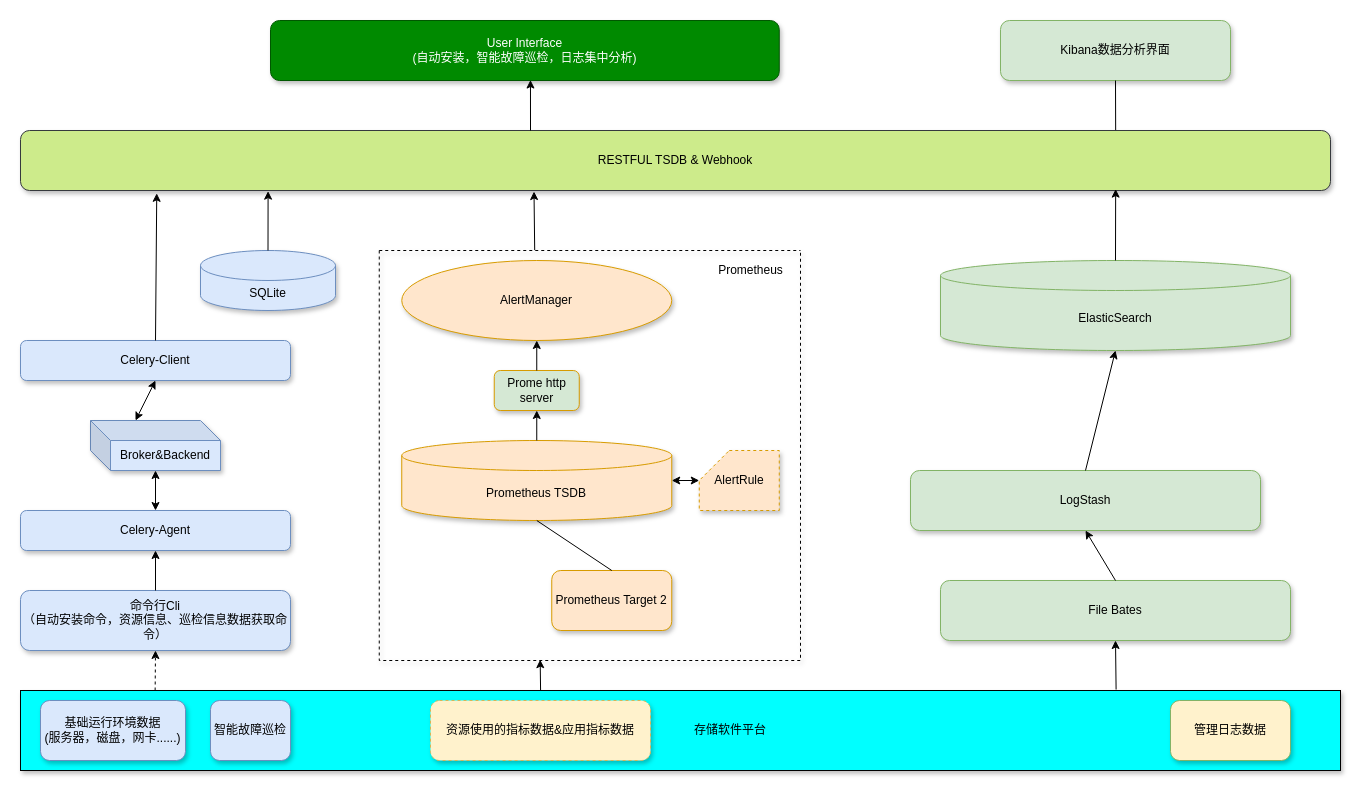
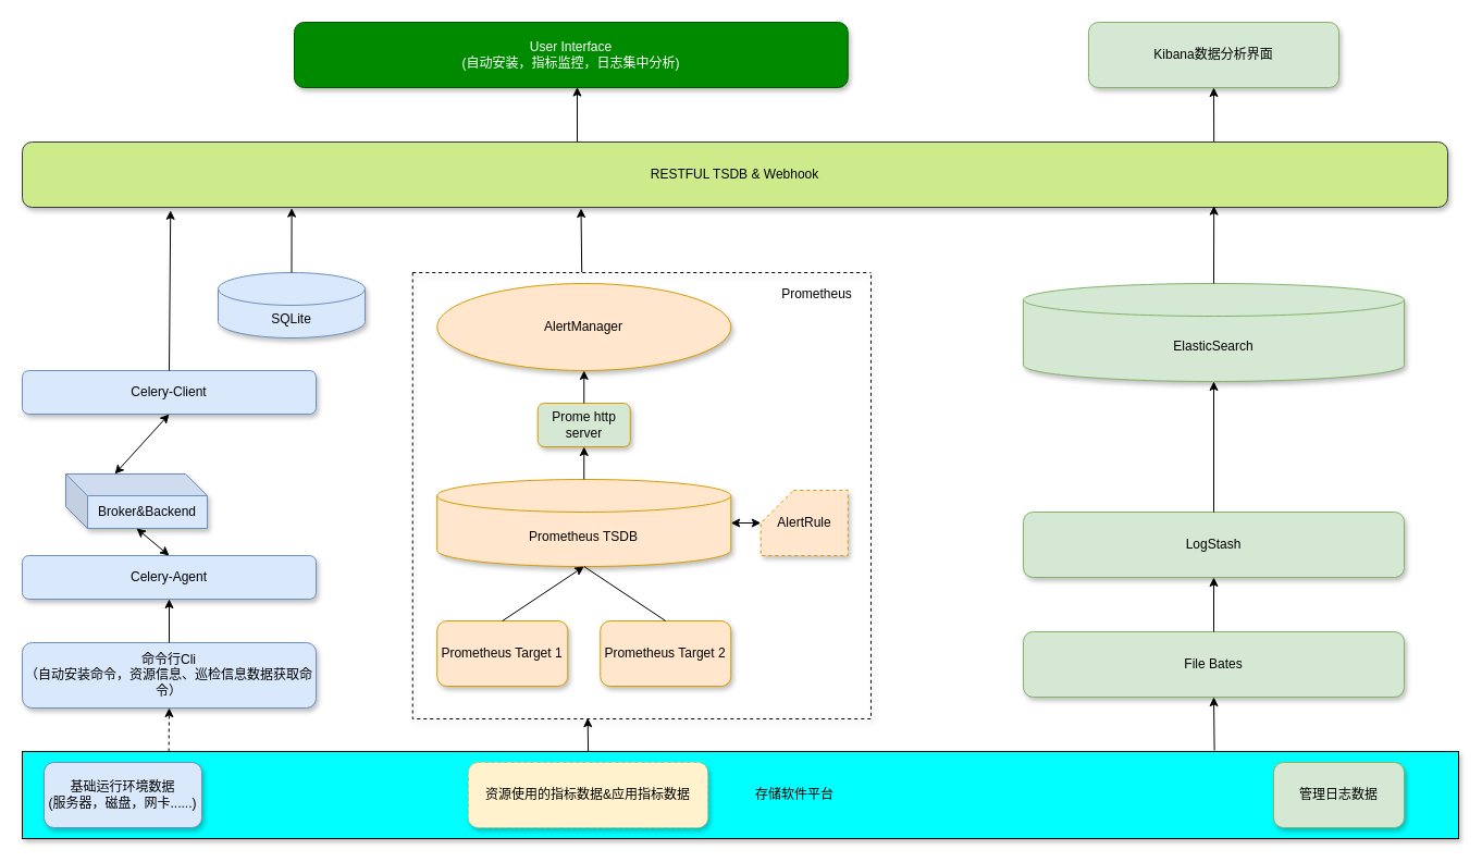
- <mxCell id="15" value="User Interface&lt;br&gt;(自动安装，智能故障巡检，日志集中分析)" style="rounded=1;whiteSpace=wrap;html=1;shadow=1;fillColor=#008a00;fontColor=#ffffff;strokeColor=#005700;" vertex="1" parent="1"><mxGeometry x="270" y="20" width="508.75" height="60" as="geometry" /></mxCell>
+ <mxCell id="15" value="User Interface&lt;br&gt;(自动安装，指标监控，日志集中分析)" style="rounded=1;whiteSpace=wrap;html=1;shadow=1;fillColor=#008a00;fontColor=#ffffff;strokeColor=#005700;" vertex="1" parent="1"><mxGeometry x="270" y="20" width="508.75" height="60" as="geometry" /></mxCell>
- <mxCell id="43" value="" style="endArrow=none;html=1;rounded=0;entryX=0.5;entryY=1;entryDx=0;entryDy=0;exitX=0.836;exitY=-0.007;exitDx=0;exitDy=0;exitPerimeter=0;" edge="1" parent="1" source="10" target="19"><mxGeometry width="50" height="50" relative="1" as="geometry"><mxPoint x="1010" y="180" as="sourcePoint" /><mxPoint x="1060" y="130" as="targetPoint" /></mxGeometry></mxCell>
+ <mxCell id="43" value="" style="endArrow=classic;html=1;rounded=0;entryX=0.5;entryY=1;entryDx=0;entryDy=0;exitX=0.836;exitY=-0.007;exitDx=0;exitDy=0;exitPerimeter=0;" edge="1" parent="1" source="10" target="19"><mxGeometry width="50" height="50" relative="1" as="geometry"><mxPoint x="1010" y="180" as="sourcePoint" /><mxPoint x="1060" y="130" as="targetPoint" /></mxGeometry></mxCell>
- <mxCell id="36" value="Broker&amp;amp;Backend" style="shape=cube;whiteSpace=wrap;html=1;boundedLbl=1;backgroundOutline=1;darkOpacity=0.05;darkOpacity2=0.1;shadow=1;fillColor=#dae8fc;strokeColor=#6c8ebf;" vertex="1" parent="1"><mxGeometry x="90" y="420" width="130" height="50" as="geometry" /></mxCell>
+ <mxCell id="36" value="Broker&amp;amp;Backend" style="shape=cube;whiteSpace=wrap;html=1;boundedLbl=1;backgroundOutline=1;darkOpacity=0.05;darkOpacity2=0.1;shadow=1;fillColor=#dae8fc;strokeColor=#6c8ebf;" vertex="1" parent="1"><mxGeometry x="60" y="435" width="130" height="50" as="geometry" /></mxCell>
- <mxCell id="17" value="LogStash" style="rounded=1;whiteSpace=wrap;html=1;shadow=1;fillColor=#d5e8d4;strokeColor=#82b366;" vertex="1" parent="1"><mxGeometry x="910" y="470" width="350" height="60" as="geometry" /></mxCell>
+ <mxCell id="17" value="LogStash" style="rounded=1;whiteSpace=wrap;html=1;shadow=1;fillColor=#d5e8d4;strokeColor=#82b366;" vertex="1" parent="1"><mxGeometry x="940" y="470" width="350" height="60" as="geometry" /></mxCell>
+ <mxCell id="31" value="" style="endArrow=classic;html=1;rounded=0;exitX=0.5;exitY=0;exitDx=0;exitDy=0;entryX=0.5;entryY=1;entryDx=0;entryDy=0;entryPerimeter=0;" edge="1" parent="1" source="7" target="6"><mxGeometry width="50" height="50" relative="1" as="geometry"><mxPoint x="710" y="530" as="sourcePoint" /><mxPoint x="760" y="480" as="targetPoint" /></mxGeometry></mxCell>
+ <mxCell id="7" value="Prometheus Target 1" style="rounded=1;whiteSpace=wrap;html=1;shadow=1;fillColor=#ffe6cc;strokeColor=#d79b00;" vertex="1" parent="1"><mxGeometry x="401.25" y="570" width="120" height="60" as="geometry" /></mxCell>
- <mxCell id="14" value="智能故障巡检" style="rounded=1;whiteSpace=wrap;html=1;fillColor=#dae8fc;strokeColor=#6c8ebf;shadow=1;" vertex="1" parent="1"><mxGeometry x="210" y="700" width="80" height="60" as="geometry" /></mxCell>
- <mxCell id="11" value="管理日志数据" style="rounded=1;whiteSpace=wrap;html=1;fillColor=#fff2cc;strokeColor=#82b366;shadow=1;" vertex="1" parent="1"><mxGeometry x="1170" y="700" width="120" height="60" as="geometry" /></mxCell>
+ <mxCell id="11" value="管理日志数据" style="rounded=1;whiteSpace=wrap;html=1;fillColor=#d5e8d4;strokeColor=#82b366;shadow=1;" vertex="1" parent="1"><mxGeometry x="1170" y="700" width="120" height="60" as="geometry" /></mxCell>
